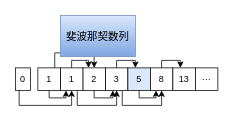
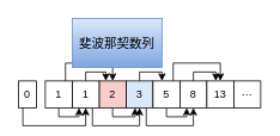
+ <mxCell id="16" style="edgeStyle=orthogonalEdgeStyle;rounded=0;orthogonalLoop=1;jettySize=auto;html=1;exitX=0.75;exitY=0;exitDx=0;exitDy=0;entryX=0.5;entryY=0;entryDx=0;entryDy=0;" parent="1" source="17" target="20" edge="1"><mxGeometry relative="1" as="geometry" /></mxCell>
- <mxCell id="8" value="2" style="whiteSpace=wrap;html=1;aspect=fixed;" parent="1" vertex="1"><mxGeometry x="110" y="90" width="30" height="30" as="geometry" /></mxCell>
+ <mxCell id="8" value="2" style="whiteSpace=wrap;html=1;aspect=fixed;fillColor=#f8cecc;" parent="1" vertex="1"><mxGeometry x="110" y="90" width="30" height="30" as="geometry" /></mxCell>
- <mxCell id="6" value="3" style="whiteSpace=wrap;html=1;aspect=fixed;" parent="1" vertex="1"><mxGeometry x="140" y="90" width="30" height="30" as="geometry" /></mxCell>
+ <mxCell id="6" value="3" style="whiteSpace=wrap;html=1;aspect=fixed;fillColor=#dae8fc;" parent="1" vertex="1"><mxGeometry x="140" y="90" width="30" height="30" as="geometry" /></mxCell>
- <mxCell id="17" value="5" style="whiteSpace=wrap;html=1;aspect=fixed;fillColor=#dae8fc;" parent="1" vertex="1"><mxGeometry x="170" y="90" width="30" height="30" as="geometry" /></mxCell>
+ <mxCell id="17" value="5" style="whiteSpace=wrap;html=1;aspect=fixed;" parent="1" vertex="1"><mxGeometry x="170" y="90" width="30" height="30" as="geometry" /></mxCell>
